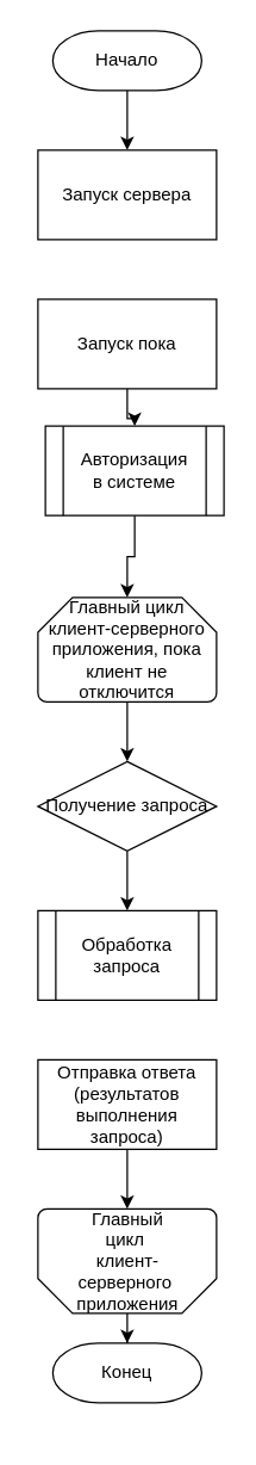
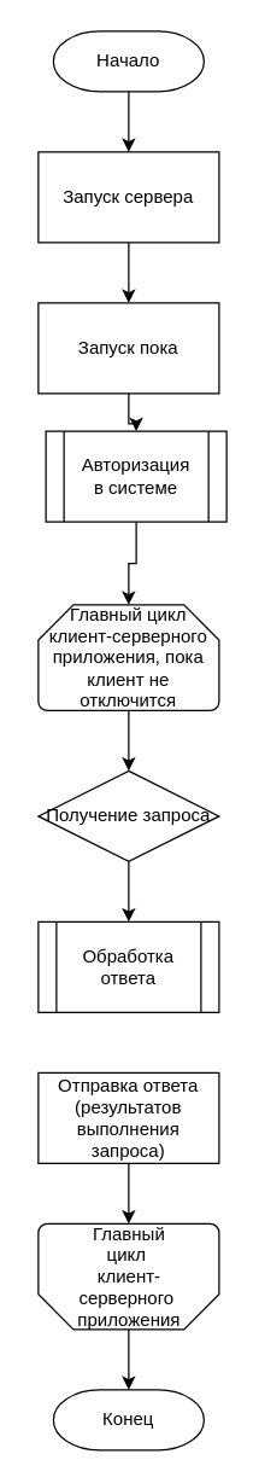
+ <mxCell id="4" style="edgeStyle=orthogonalEdgeStyle;rounded=0;orthogonalLoop=1;jettySize=auto;html=1;" edge="1" parent="1" source="5" target="7"><mxGeometry relative="1" as="geometry"><mxPoint x="85" y="230" as="targetPoint" /></mxGeometry></mxCell>
- <mxCell id="14" value="Обработка запроса" style="shape=process;whiteSpace=wrap;html=1;backgroundOutline=1;" vertex="1" parent="1"><mxGeometry x="25" y="610" width="120" height="60" as="geometry" /></mxCell>
+ <mxCell id="14" value="Обработка ответа" style="shape=process;whiteSpace=wrap;html=1;backgroundOutline=1;" vertex="1" parent="1"><mxGeometry x="25" y="610" width="120" height="60" as="geometry" /></mxCell>
- <mxCell id="20" value="Конец" style="strokeWidth=1;html=1;shape=mxgraph.flowchart.terminator;whiteSpace=wrap;" vertex="1" parent="1"><mxGeometry x="35" y="900" width="100" height="40" as="geometry" /></mxCell>
+ <mxCell id="20" value="Конец" style="strokeWidth=1;html=1;shape=mxgraph.flowchart.terminator;whiteSpace=wrap;" vertex="1" parent="1"><mxGeometry x="35" y="920" width="100" height="40" as="geometry" /></mxCell>
